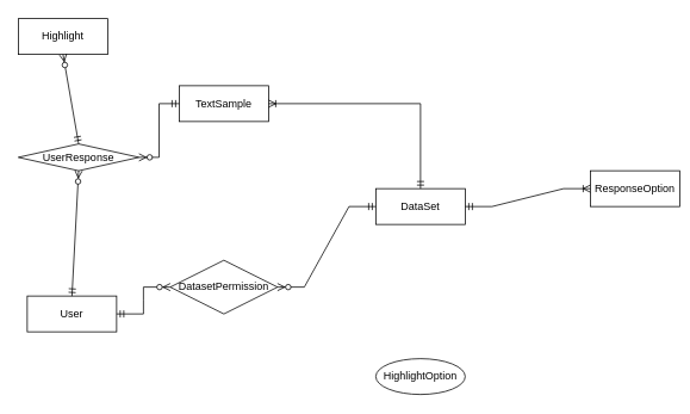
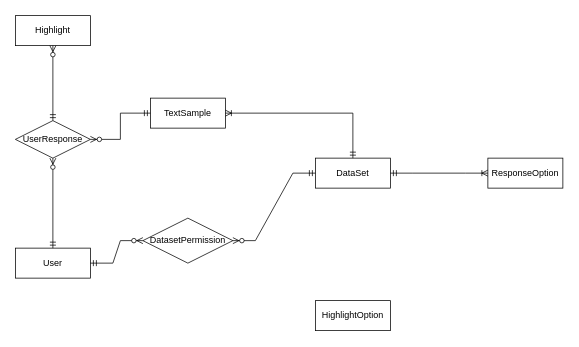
- <mxCell id="6" value="TextSample" style="whiteSpace=wrap;html=1;align=center;" parent="1" vertex="1"><mxGeometry x="200" y="95" width="100" height="40" as="geometry" /></mxCell>
+ <mxCell id="6" value="TextSample" style="whiteSpace=wrap;html=1;align=center;" parent="1" vertex="1"><mxGeometry x="200" y="130" width="100" height="40" as="geometry" /></mxCell>
- <mxCell id="4" value="UserResponse" style="shape=rhombus;perimeter=rhombusPerimeter;whiteSpace=wrap;html=1;align=center;" parent="1" vertex="1"><mxGeometry x="20" y="160" width="135" height="30" as="geometry" /></mxCell>
+ <mxCell id="4" value="UserResponse" style="shape=rhombus;perimeter=rhombusPerimeter;whiteSpace=wrap;html=1;align=center;" parent="1" vertex="1"><mxGeometry x="20" y="160" width="100" height="50" as="geometry" /></mxCell>
- <mxCell id="12" value="ResponseOption" style="whiteSpace=wrap;html=1;align=center;" parent="1" vertex="1"><mxGeometry x="660" y="190" width="100" height="40" as="geometry" /></mxCell>
+ <mxCell id="12" value="ResponseOption" style="whiteSpace=wrap;html=1;align=center;" parent="1" vertex="1"><mxGeometry x="650" y="210" width="100" height="40" as="geometry" /></mxCell>
- <mxCell id="2" value="User" style="whiteSpace=wrap;html=1;align=center;" parent="1" vertex="1"><mxGeometry x="30" y="330" width="100" height="40" as="geometry" /></mxCell>
+ <mxCell id="2" value="User" style="whiteSpace=wrap;html=1;align=center;" parent="1" vertex="1"><mxGeometry x="20" y="330" width="100" height="40" as="geometry" /></mxCell>
- <mxCell id="13" value="HighlightOption" style="ellipse;whiteSpace=wrap;html=1;align=center;" parent="1" vertex="1"><mxGeometry x="420" y="400" width="100" height="40" as="geometry" /></mxCell>
+ <mxCell id="13" value="HighlightOption" style="whiteSpace=wrap;html=1;align=center;" parent="1" vertex="1"><mxGeometry x="420" y="400" width="100" height="40" as="geometry" /></mxCell>
